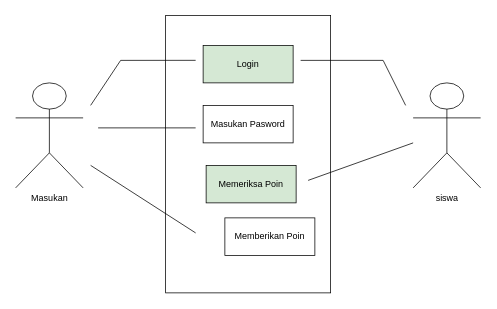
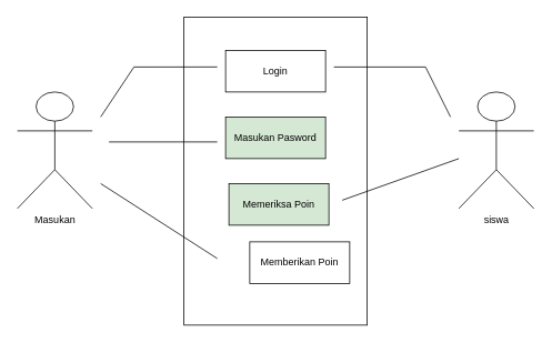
- <mxCell id="6" value="Login" style="rounded=0;whiteSpace=wrap;html=1;fillColor=#d5e8d4;" vertex="1" parent="1"><mxGeometry x="270" y="60" width="120" height="50" as="geometry" /></mxCell>
+ <mxCell id="6" value="Login" style="rounded=0;whiteSpace=wrap;html=1;" vertex="1" parent="1"><mxGeometry x="270" y="60" width="120" height="50" as="geometry" /></mxCell>
- <mxCell id="7" value="Masukan Pasword" style="rounded=0;whiteSpace=wrap;html=1;" vertex="1" parent="1"><mxGeometry x="270" y="140" width="120" height="50" as="geometry" /></mxCell>
+ <mxCell id="7" value="Masukan Pasword" style="rounded=0;whiteSpace=wrap;html=1;fillColor=#d5e8d4;" vertex="1" parent="1"><mxGeometry x="270" y="140" width="120" height="50" as="geometry" /></mxCell>
